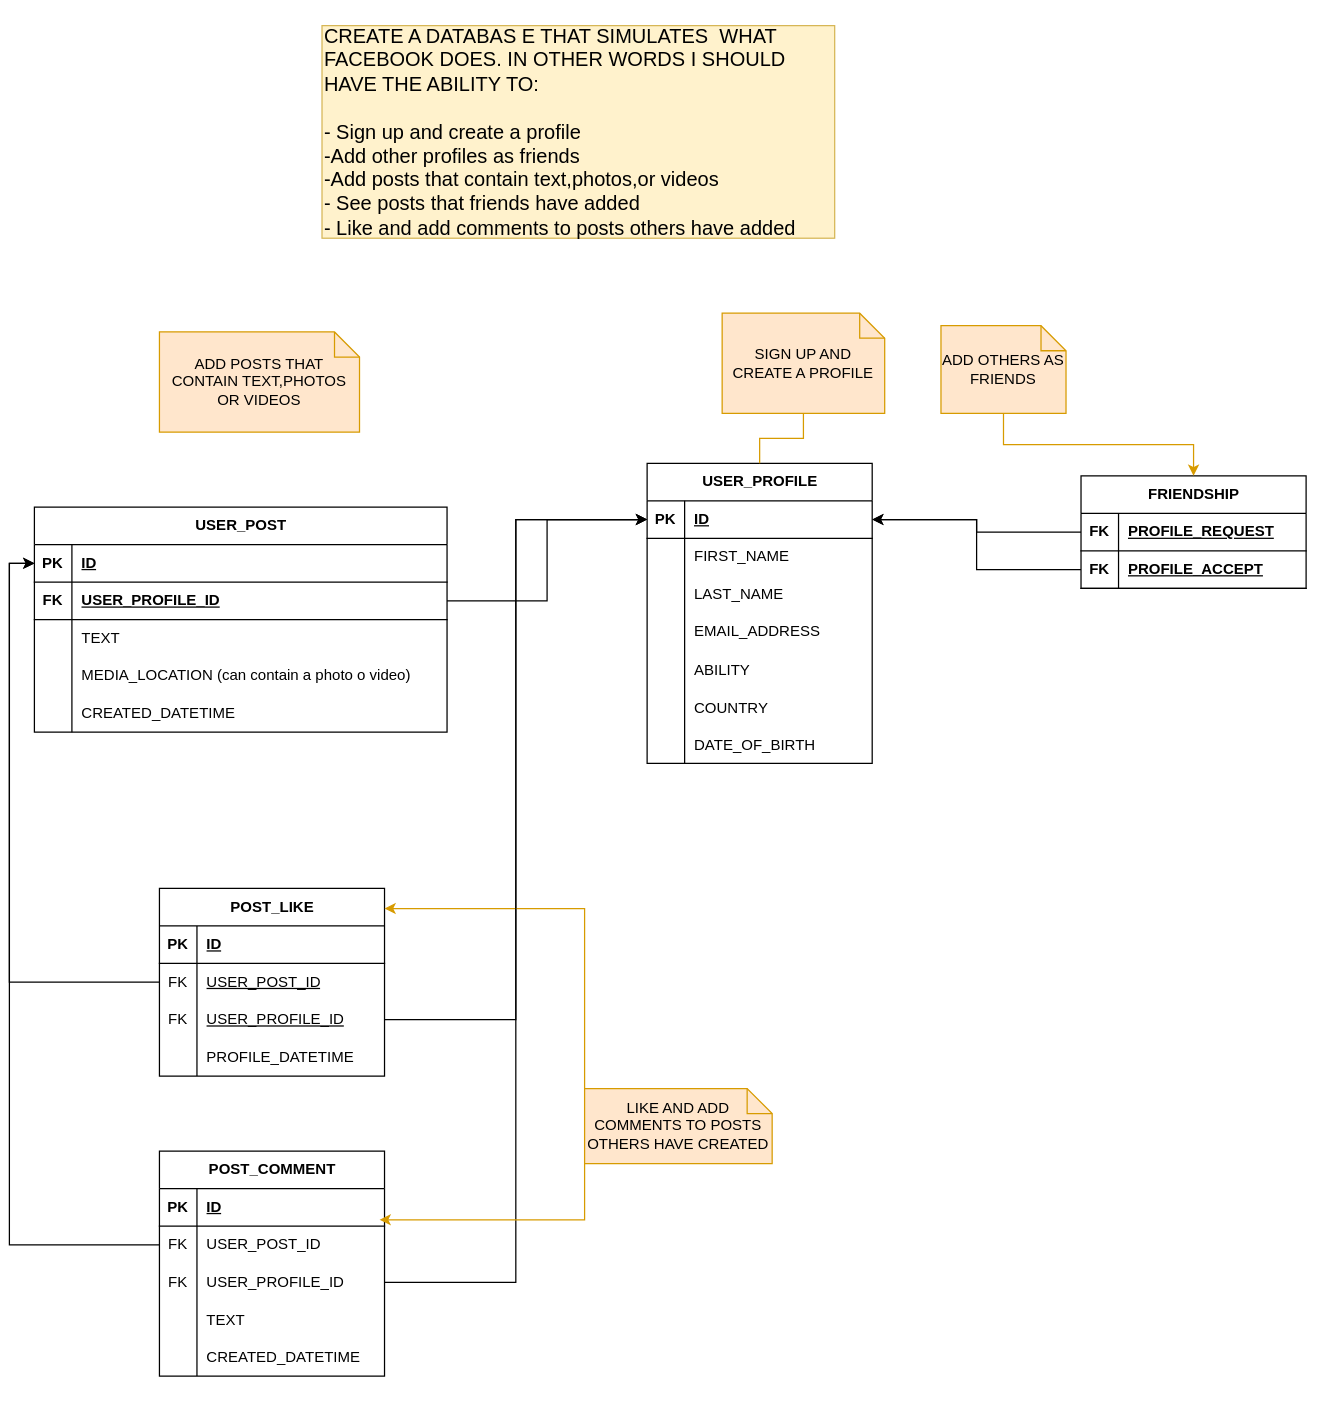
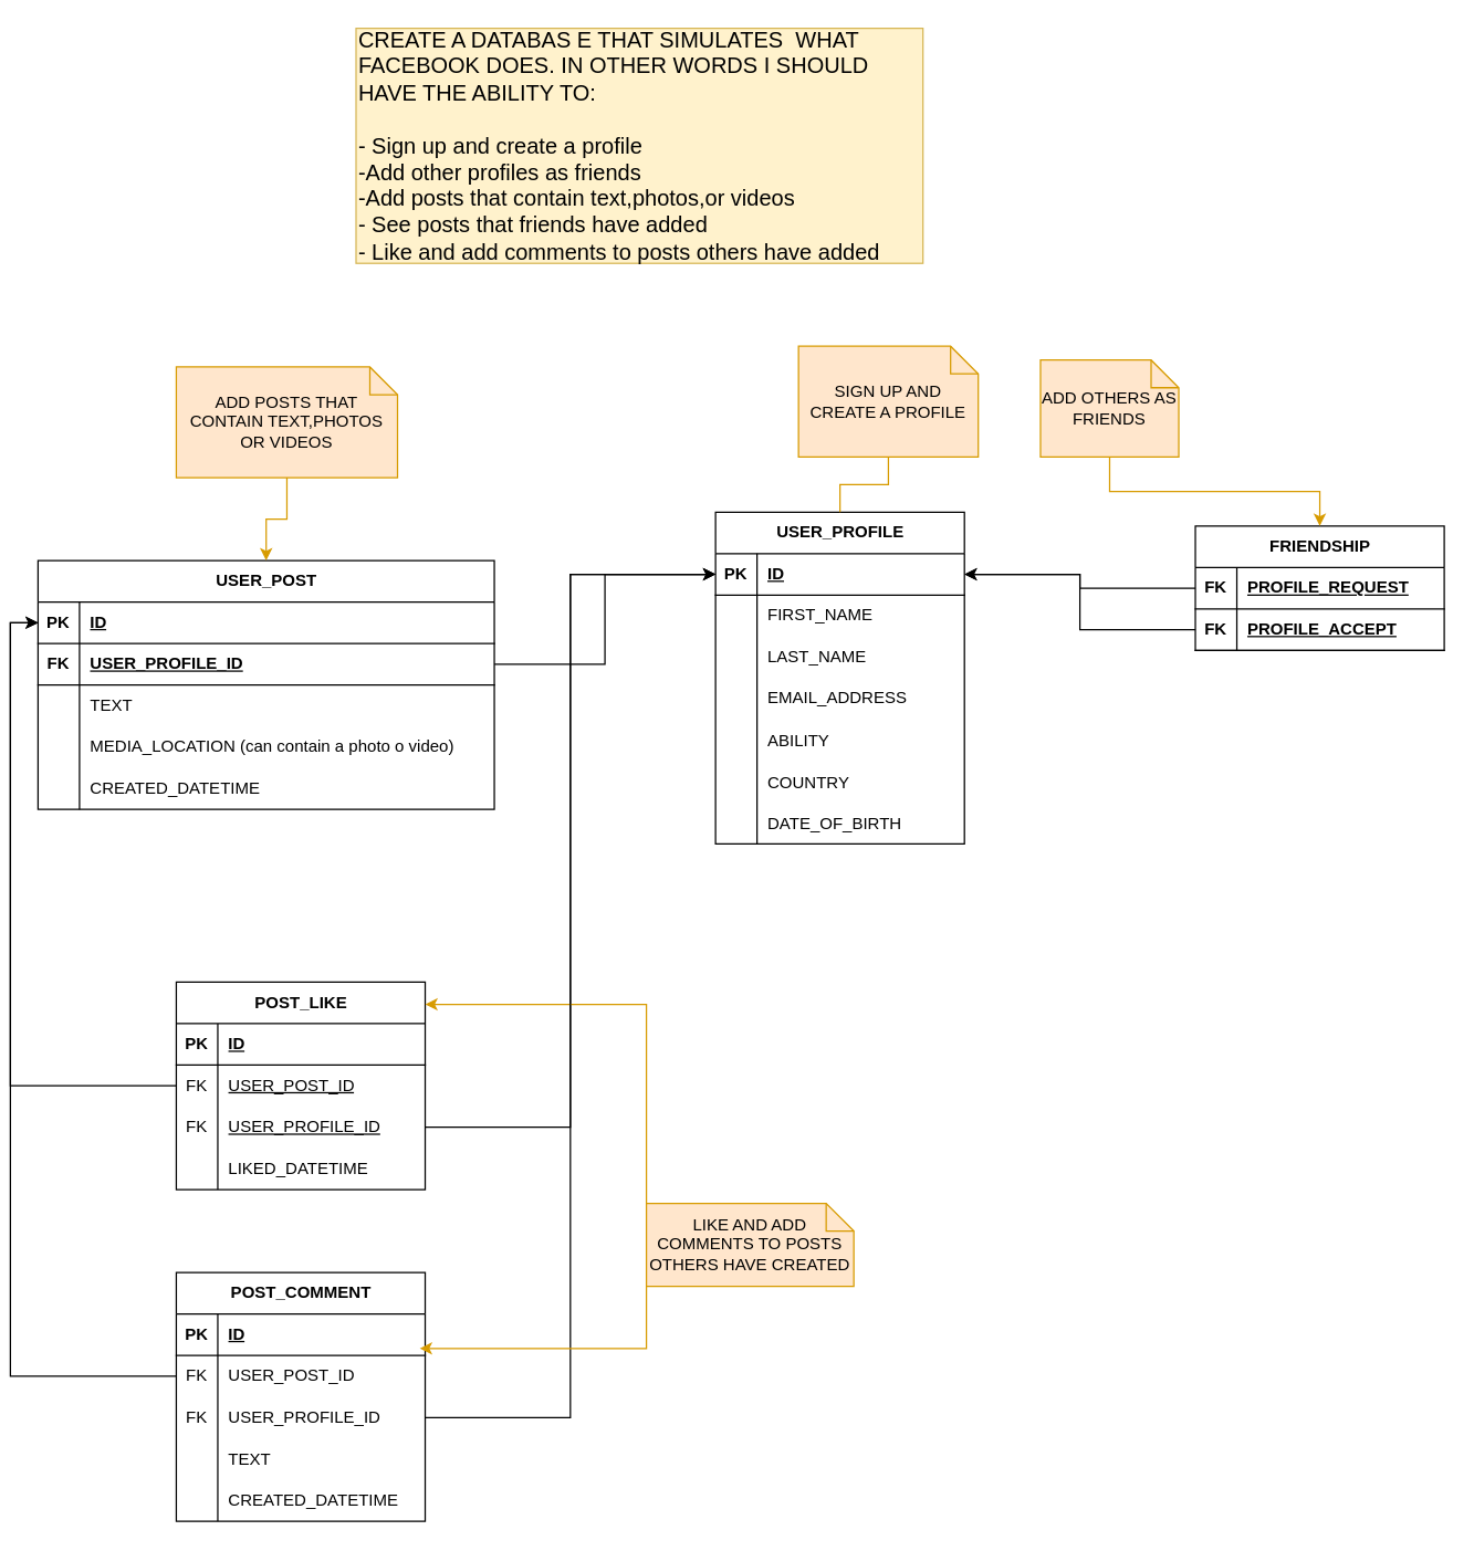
+ <mxCell id="55" style="edgeStyle=orthogonalEdgeStyle;rounded=0;orthogonalLoop=1;jettySize=auto;html=1;exitX=0.5;exitY=1;exitDx=0;exitDy=0;exitPerimeter=0;fillColor=#ffe6cc;strokeColor=#d79b00;" edge="1" parent="1" source="56" target="38"><mxGeometry relative="1" as="geometry" /></mxCell>
- <mxCell id="69" value="PROFILE_DATETIME" style="shape=partialRectangle;connectable=0;fillColor=none;top=0;left=0;bottom=0;right=0;align=left;spacingLeft=6;overflow=hidden;whiteSpace=wrap;html=1;" vertex="1" parent="67"><mxGeometry x="30" width="150" height="30" as="geometry"><mxRectangle width="150" height="30" as="alternateBounds" /></mxGeometry></mxCell>
+ <mxCell id="69" value="LIKED_DATETIME" style="shape=partialRectangle;connectable=0;fillColor=none;top=0;left=0;bottom=0;right=0;align=left;spacingLeft=6;overflow=hidden;whiteSpace=wrap;html=1;" vertex="1" parent="67"><mxGeometry x="30" width="150" height="30" as="geometry"><mxRectangle width="150" height="30" as="alternateBounds" /></mxGeometry></mxCell>
